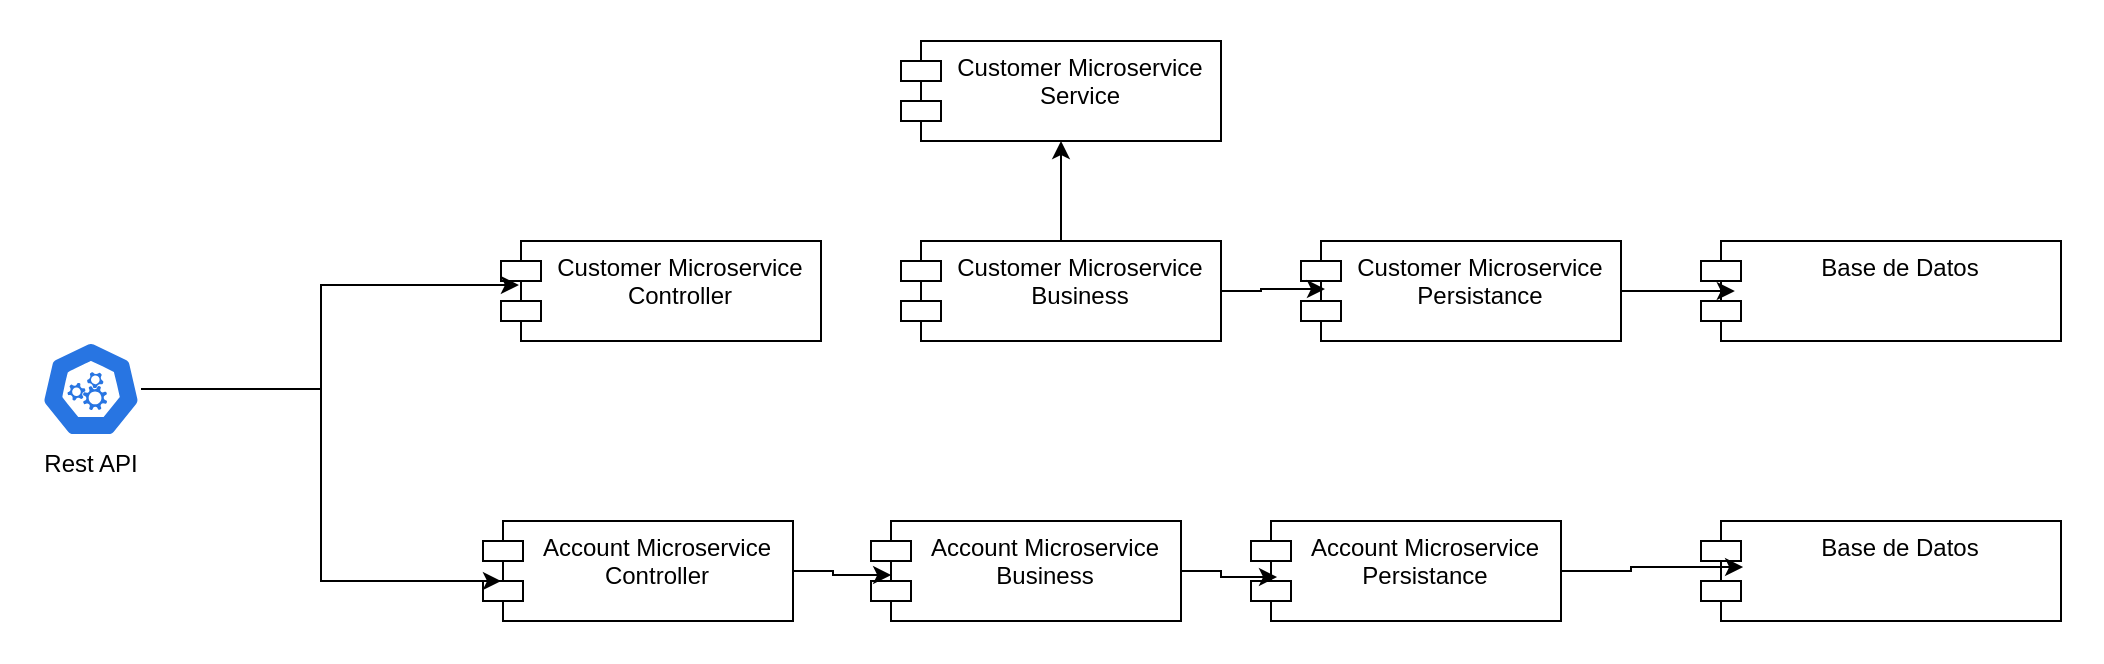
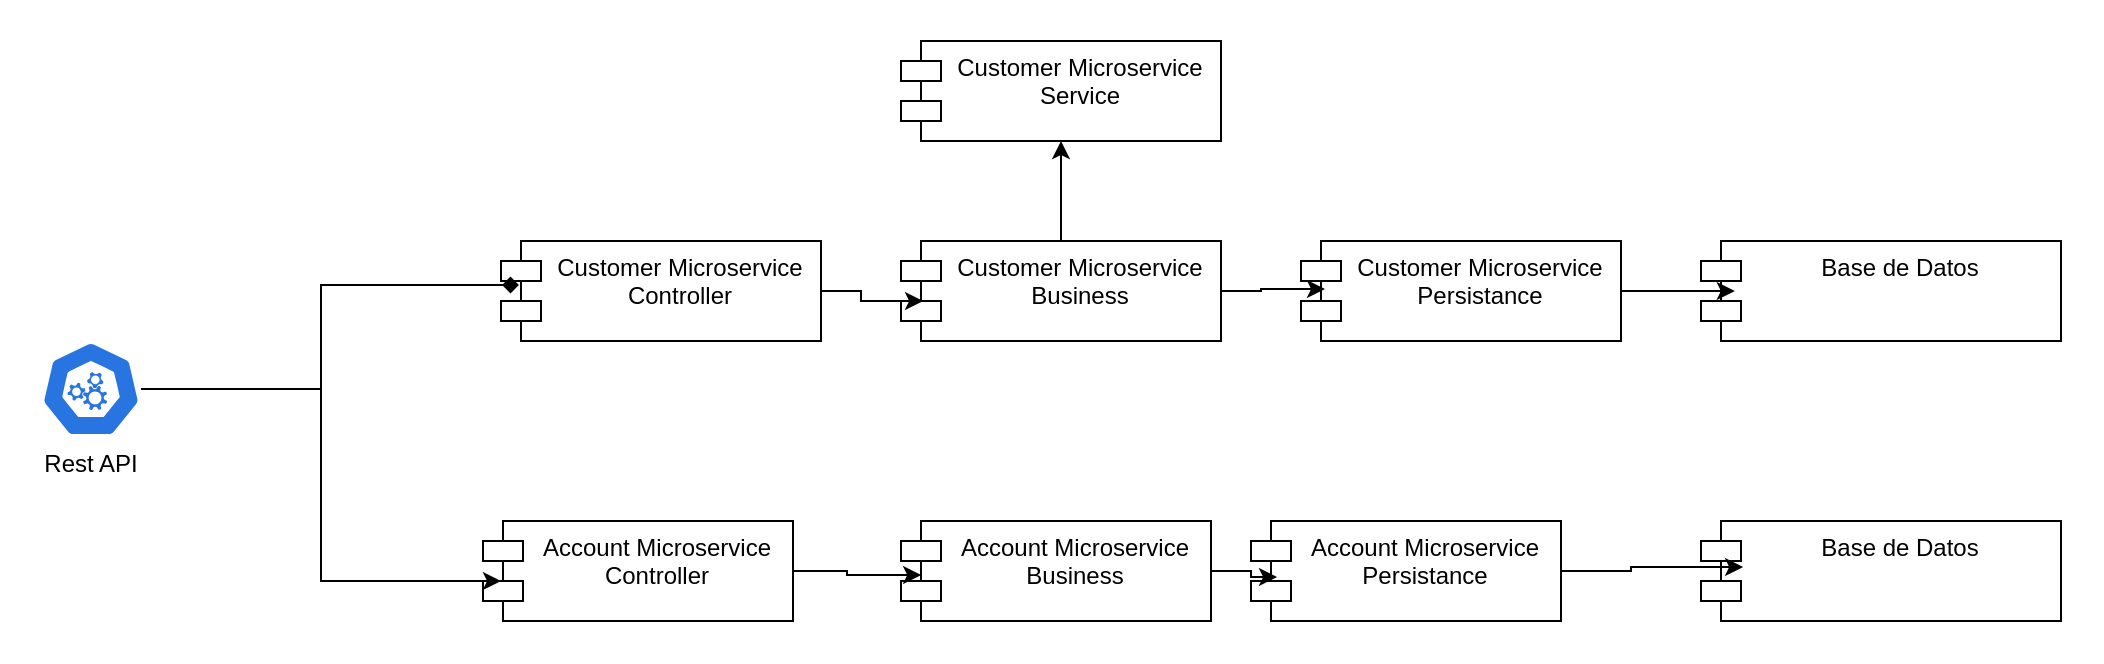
- <mxCell id="6" style="edgeStyle=orthogonalEdgeStyle;rounded=0;orthogonalLoop=1;jettySize=auto;html=1;entryX=0.056;entryY=0.44;entryDx=0;entryDy=0;entryPerimeter=0;" edge="1" parent="1" source="5" target="3"><mxGeometry relative="1" as="geometry" /></mxCell>
+ <mxCell id="6" style="edgeStyle=orthogonalEdgeStyle;rounded=0;orthogonalLoop=1;jettySize=auto;html=1;entryX=0.056;entryY=0.44;entryDx=0;entryDy=0;entryPerimeter=0;endArrow=diamond;" edge="1" parent="1" source="5" target="3"><mxGeometry relative="1" as="geometry" /></mxCell>
+ <mxCell id="15" style="edgeStyle=orthogonalEdgeStyle;rounded=0;orthogonalLoop=1;jettySize=auto;html=1;entryX=0.069;entryY=0.6;entryDx=0;entryDy=0;entryPerimeter=0;" edge="1" parent="1" source="3" target="10"><mxGeometry relative="1" as="geometry" /></mxCell>
- <mxCell id="13" value="Account Microservice&lt;div&gt;Business&lt;/div&gt;" style="shape=module;align=left;spacingLeft=20;align=center;verticalAlign=top;whiteSpace=wrap;html=1;" vertex="1" parent="1"><mxGeometry x="435" y="260" width="155" height="50" as="geometry" /></mxCell>
+ <mxCell id="13" value="Account Microservice&lt;div&gt;Business&lt;/div&gt;" style="shape=module;align=left;spacingLeft=20;align=center;verticalAlign=top;whiteSpace=wrap;html=1;" vertex="1" parent="1"><mxGeometry x="450" y="260" width="155" height="50" as="geometry" /></mxCell>
